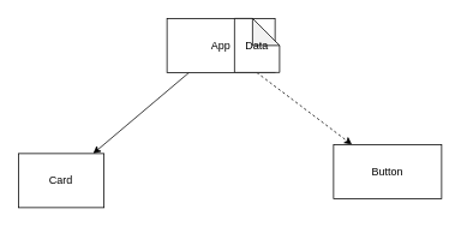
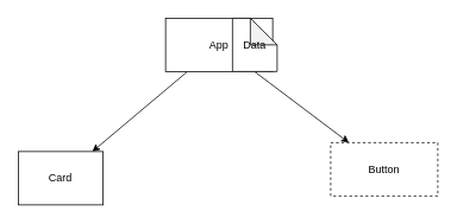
- <mxCell id="3" value="" style="edgeStyle=none;html=1;dashed=1;" parent="1" source="4" target="6" edge="1"><mxGeometry relative="1" as="geometry" /></mxCell>
+ <mxCell id="3" value="" style="edgeStyle=none;html=1;" parent="1" source="4" target="6" edge="1"><mxGeometry relative="1" as="geometry" /></mxCell>
- <mxCell id="6" value="Button" style="rounded=0;whiteSpace=wrap;html=1;" parent="1" vertex="1"><mxGeometry x="370" y="160" width="120" height="60" as="geometry" /></mxCell>
+ <mxCell id="6" value="Button" style="rounded=0;whiteSpace=wrap;html=1;dashed=1;" parent="1" vertex="1"><mxGeometry x="370" y="160" width="120" height="60" as="geometry" /></mxCell>
